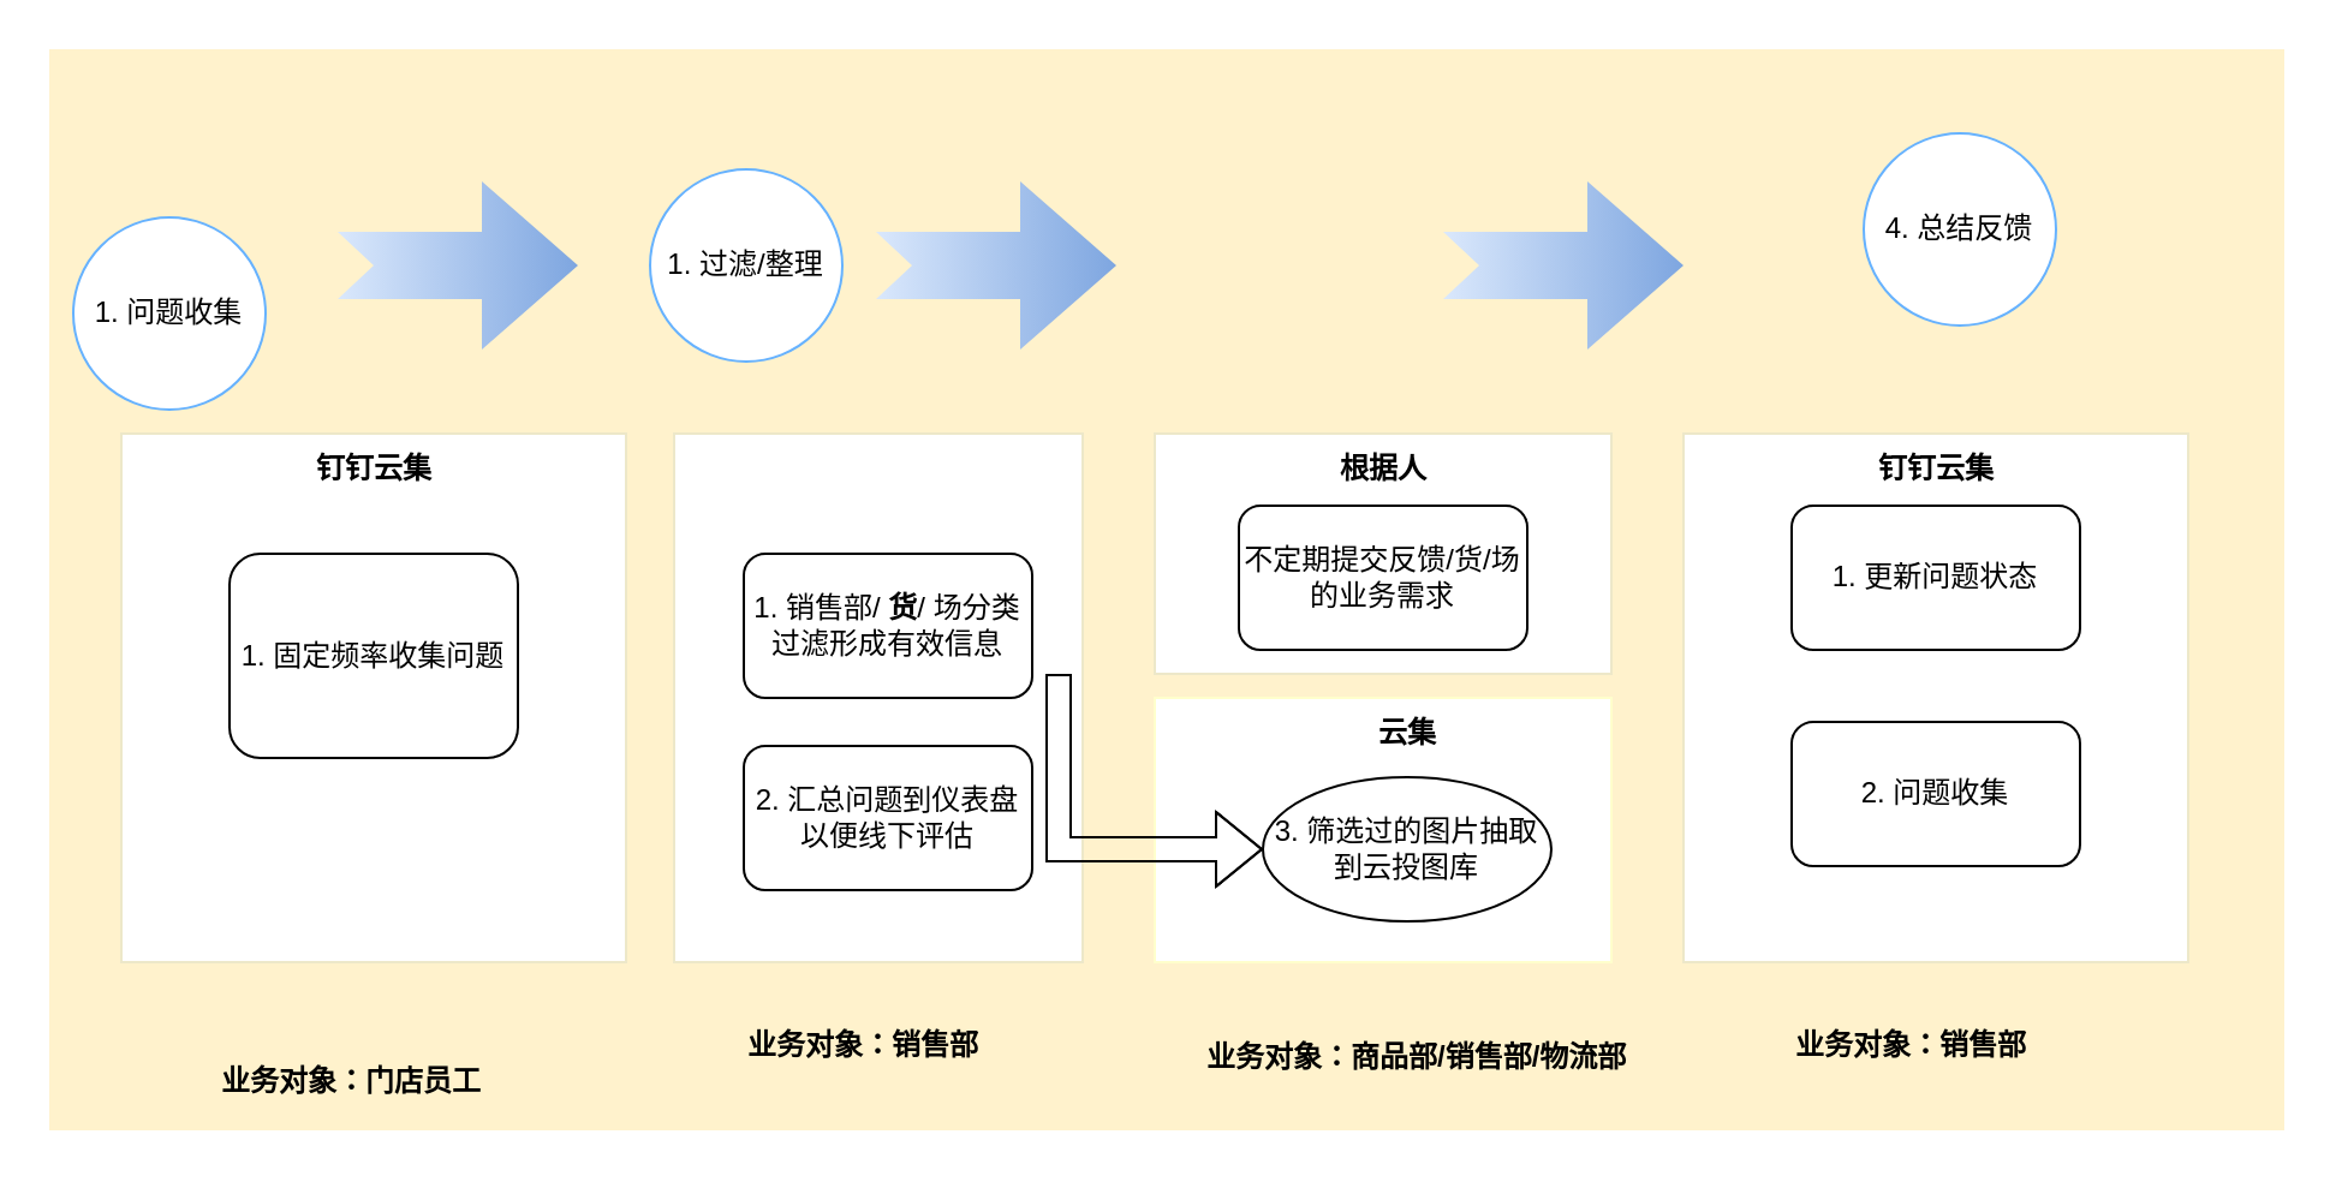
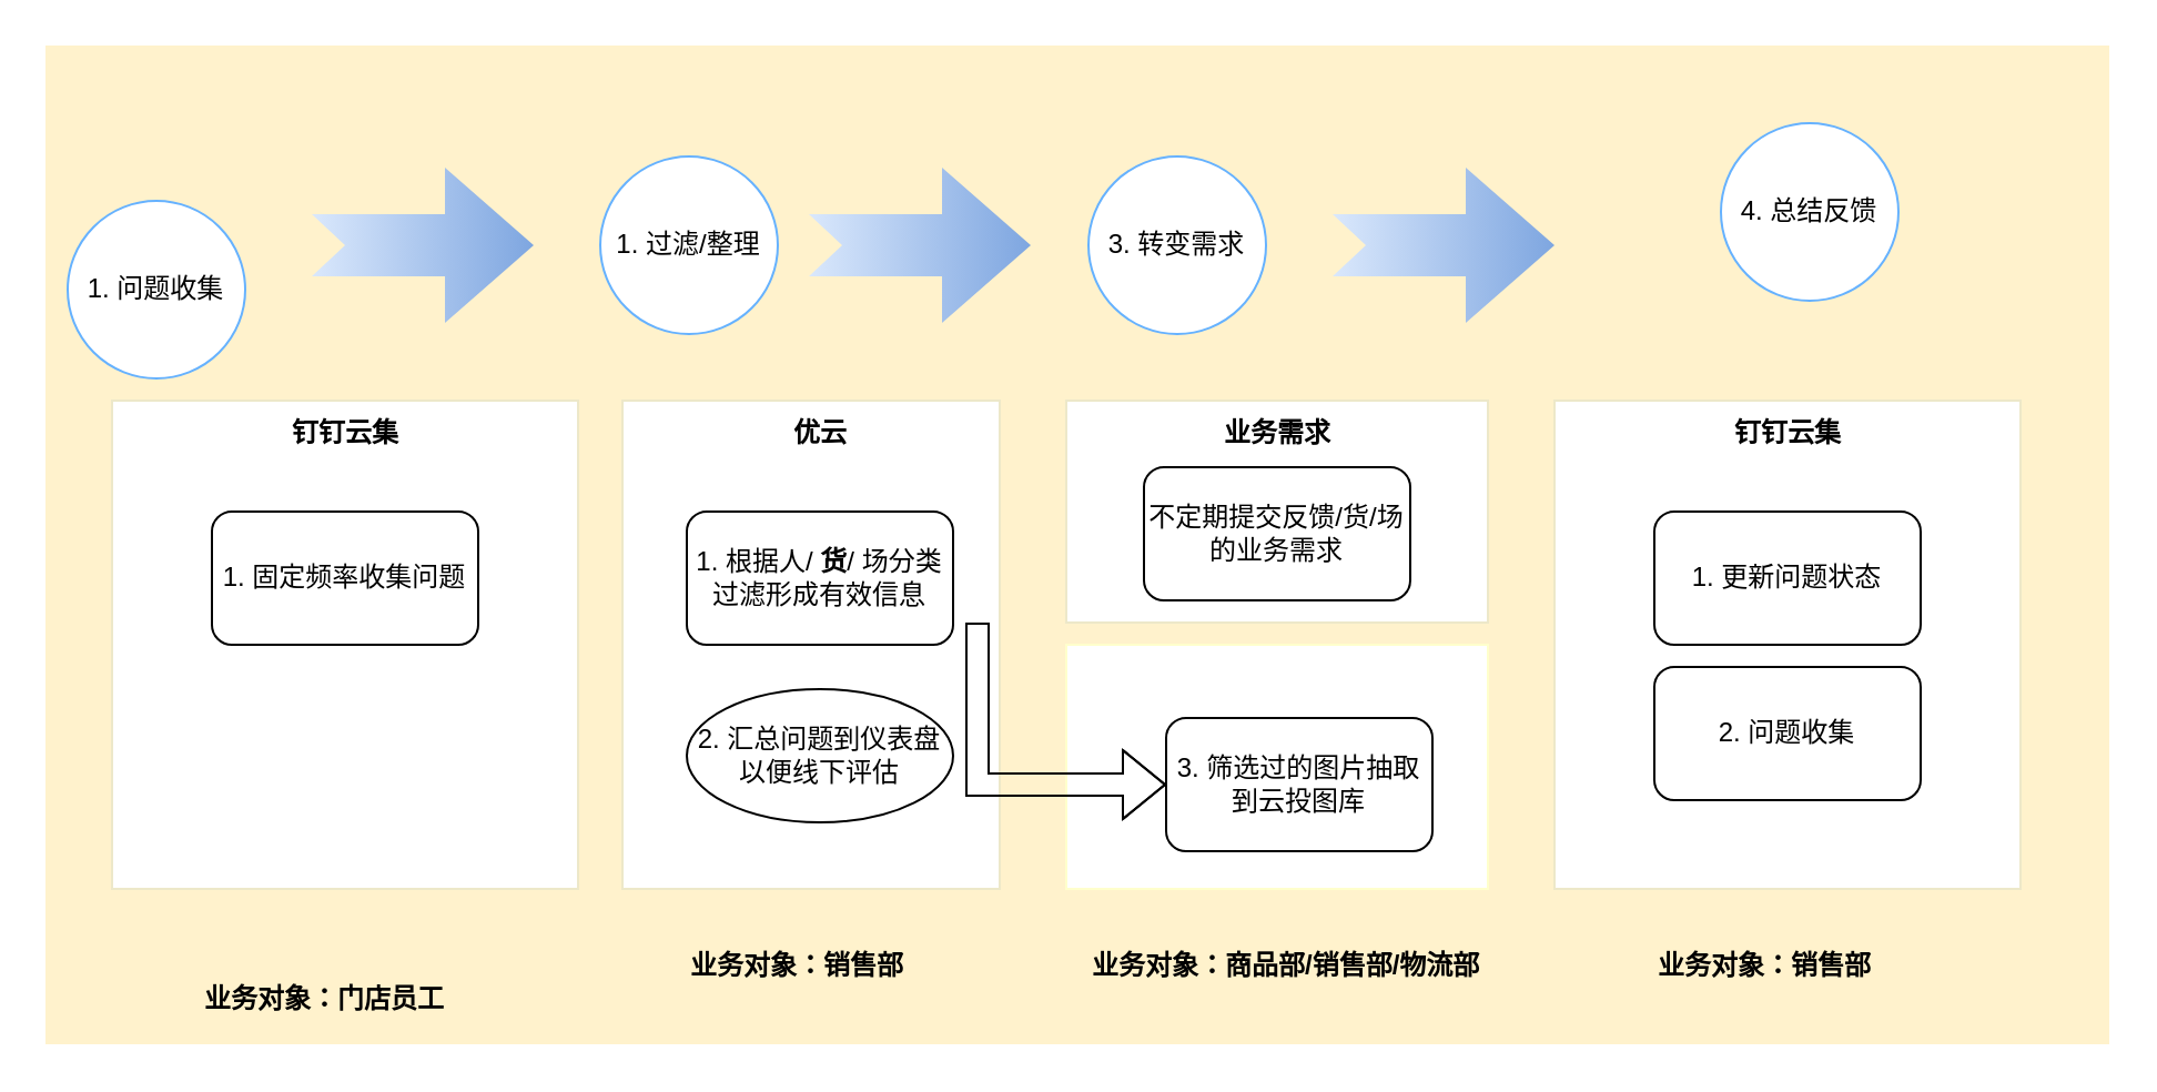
+ <mxCell id="5" value="3. 转变需求" style="ellipse;whiteSpace=wrap;html=1;aspect=fixed;strokeColor=#66B2FF;" vertex="1" parent="1"><mxGeometry x="490" y="70" width="80" height="80" as="geometry" /></mxCell>
+ <mxCell id="15" value="优云" style="text;html=1;align=center;verticalAlign=middle;resizable=0;points=[];autosize=1;strokeColor=none;fillColor=none;fontStyle=1" vertex="1" parent="1"><mxGeometry x="344" y="180" width="50" height="30" as="geometry" /></mxCell>
- <mxCell id="23" value="根据人" style="text;html=1;align=center;verticalAlign=middle;resizable=0;points=[];autosize=1;strokeColor=none;fillColor=none;fontStyle=1" vertex="1" parent="1"><mxGeometry x="540" y="180" width="70" height="30" as="geometry" /></mxCell>
+ <mxCell id="23" value="业务需求" style="text;html=1;align=center;verticalAlign=middle;resizable=0;points=[];autosize=1;strokeColor=none;fillColor=none;fontStyle=1" vertex="1" parent="1"><mxGeometry x="540" y="180" width="70" height="30" as="geometry" /></mxCell>
- <mxCell id="27" value="1. 更新问题状态" style="rounded=1;whiteSpace=wrap;html=1;" vertex="1" parent="1"><mxGeometry x="745" y="210" width="120" height="60" as="geometry" /></mxCell>
+ <mxCell id="27" value="1. 更新问题状态" style="rounded=1;whiteSpace=wrap;html=1;" vertex="1" parent="1"><mxGeometry x="745" y="230" width="120" height="60" as="geometry" /></mxCell>
- <mxCell id="16" value="1. 销售部/ &lt;b&gt;货&lt;/b&gt;/ 场分类过滤形成有效信息" style="rounded=1;whiteSpace=wrap;html=1;" vertex="1" parent="1"><mxGeometry x="309" y="230" width="120" height="60" as="geometry" /></mxCell>
+ <mxCell id="16" value="1. 根据人/ &lt;b&gt;货&lt;/b&gt;/ 场分类过滤形成有效信息" style="rounded=1;whiteSpace=wrap;html=1;" vertex="1" parent="1"><mxGeometry x="309" y="230" width="120" height="60" as="geometry" /></mxCell>
- <mxCell id="13" value="1. 固定频率收集问题" style="rounded=1;whiteSpace=wrap;html=1;" vertex="1" parent="1"><mxGeometry x="95" y="230" width="120" height="85" as="geometry" /></mxCell>
+ <mxCell id="13" value="1. 固定频率收集问题" style="rounded=1;whiteSpace=wrap;html=1;" vertex="1" parent="1"><mxGeometry x="95" y="230" width="120" height="60" as="geometry" /></mxCell>
- <mxCell id="19" value="云集" style="text;html=1;align=center;verticalAlign=middle;resizable=0;points=[];autosize=1;strokeColor=none;fillColor=none;fontStyle=1" vertex="1" parent="1"><mxGeometry x="560" y="290" width="50" height="30" as="geometry" /></mxCell>
- <mxCell id="17" value="2. 汇总问题到仪表盘以便线下评估" style="rounded=1;whiteSpace=wrap;html=1;" vertex="1" parent="1"><mxGeometry x="309" y="310" width="120" height="60" as="geometry" /></mxCell>
+ <mxCell id="17" value="2. 汇总问题到仪表盘以便线下评估" style="ellipse;whiteSpace=wrap;html=1;" vertex="1" parent="1"><mxGeometry x="309" y="310" width="120" height="60" as="geometry" /></mxCell>
- <mxCell id="20" value="3. 筛选过的图片抽取到云投图库" style="ellipse;whiteSpace=wrap;html=1;" vertex="1" parent="1"><mxGeometry x="525" y="323" width="120" height="60" as="geometry" /></mxCell>
+ <mxCell id="20" value="3. 筛选过的图片抽取到云投图库" style="rounded=1;whiteSpace=wrap;html=1;" vertex="1" parent="1"><mxGeometry x="525" y="323" width="120" height="60" as="geometry" /></mxCell>
- <mxCell id="10" value="业务对象：商品部/销售部/物流部" style="text;html=1;align=left;verticalAlign=middle;resizable=0;points=[];autosize=1;strokeColor=none;fillColor=none;fontStyle=1" vertex="1" parent="1"><mxGeometry x="500" y="425" width="200" height="30" as="geometry" /></mxCell>
+ <mxCell id="10" value="业务对象：商品部/销售部/物流部" style="text;html=1;align=left;verticalAlign=middle;resizable=0;points=[];autosize=1;strokeColor=none;fillColor=none;fontStyle=1" vertex="1" parent="1"><mxGeometry x="490" y="420" width="200" height="30" as="geometry" /></mxCell>
